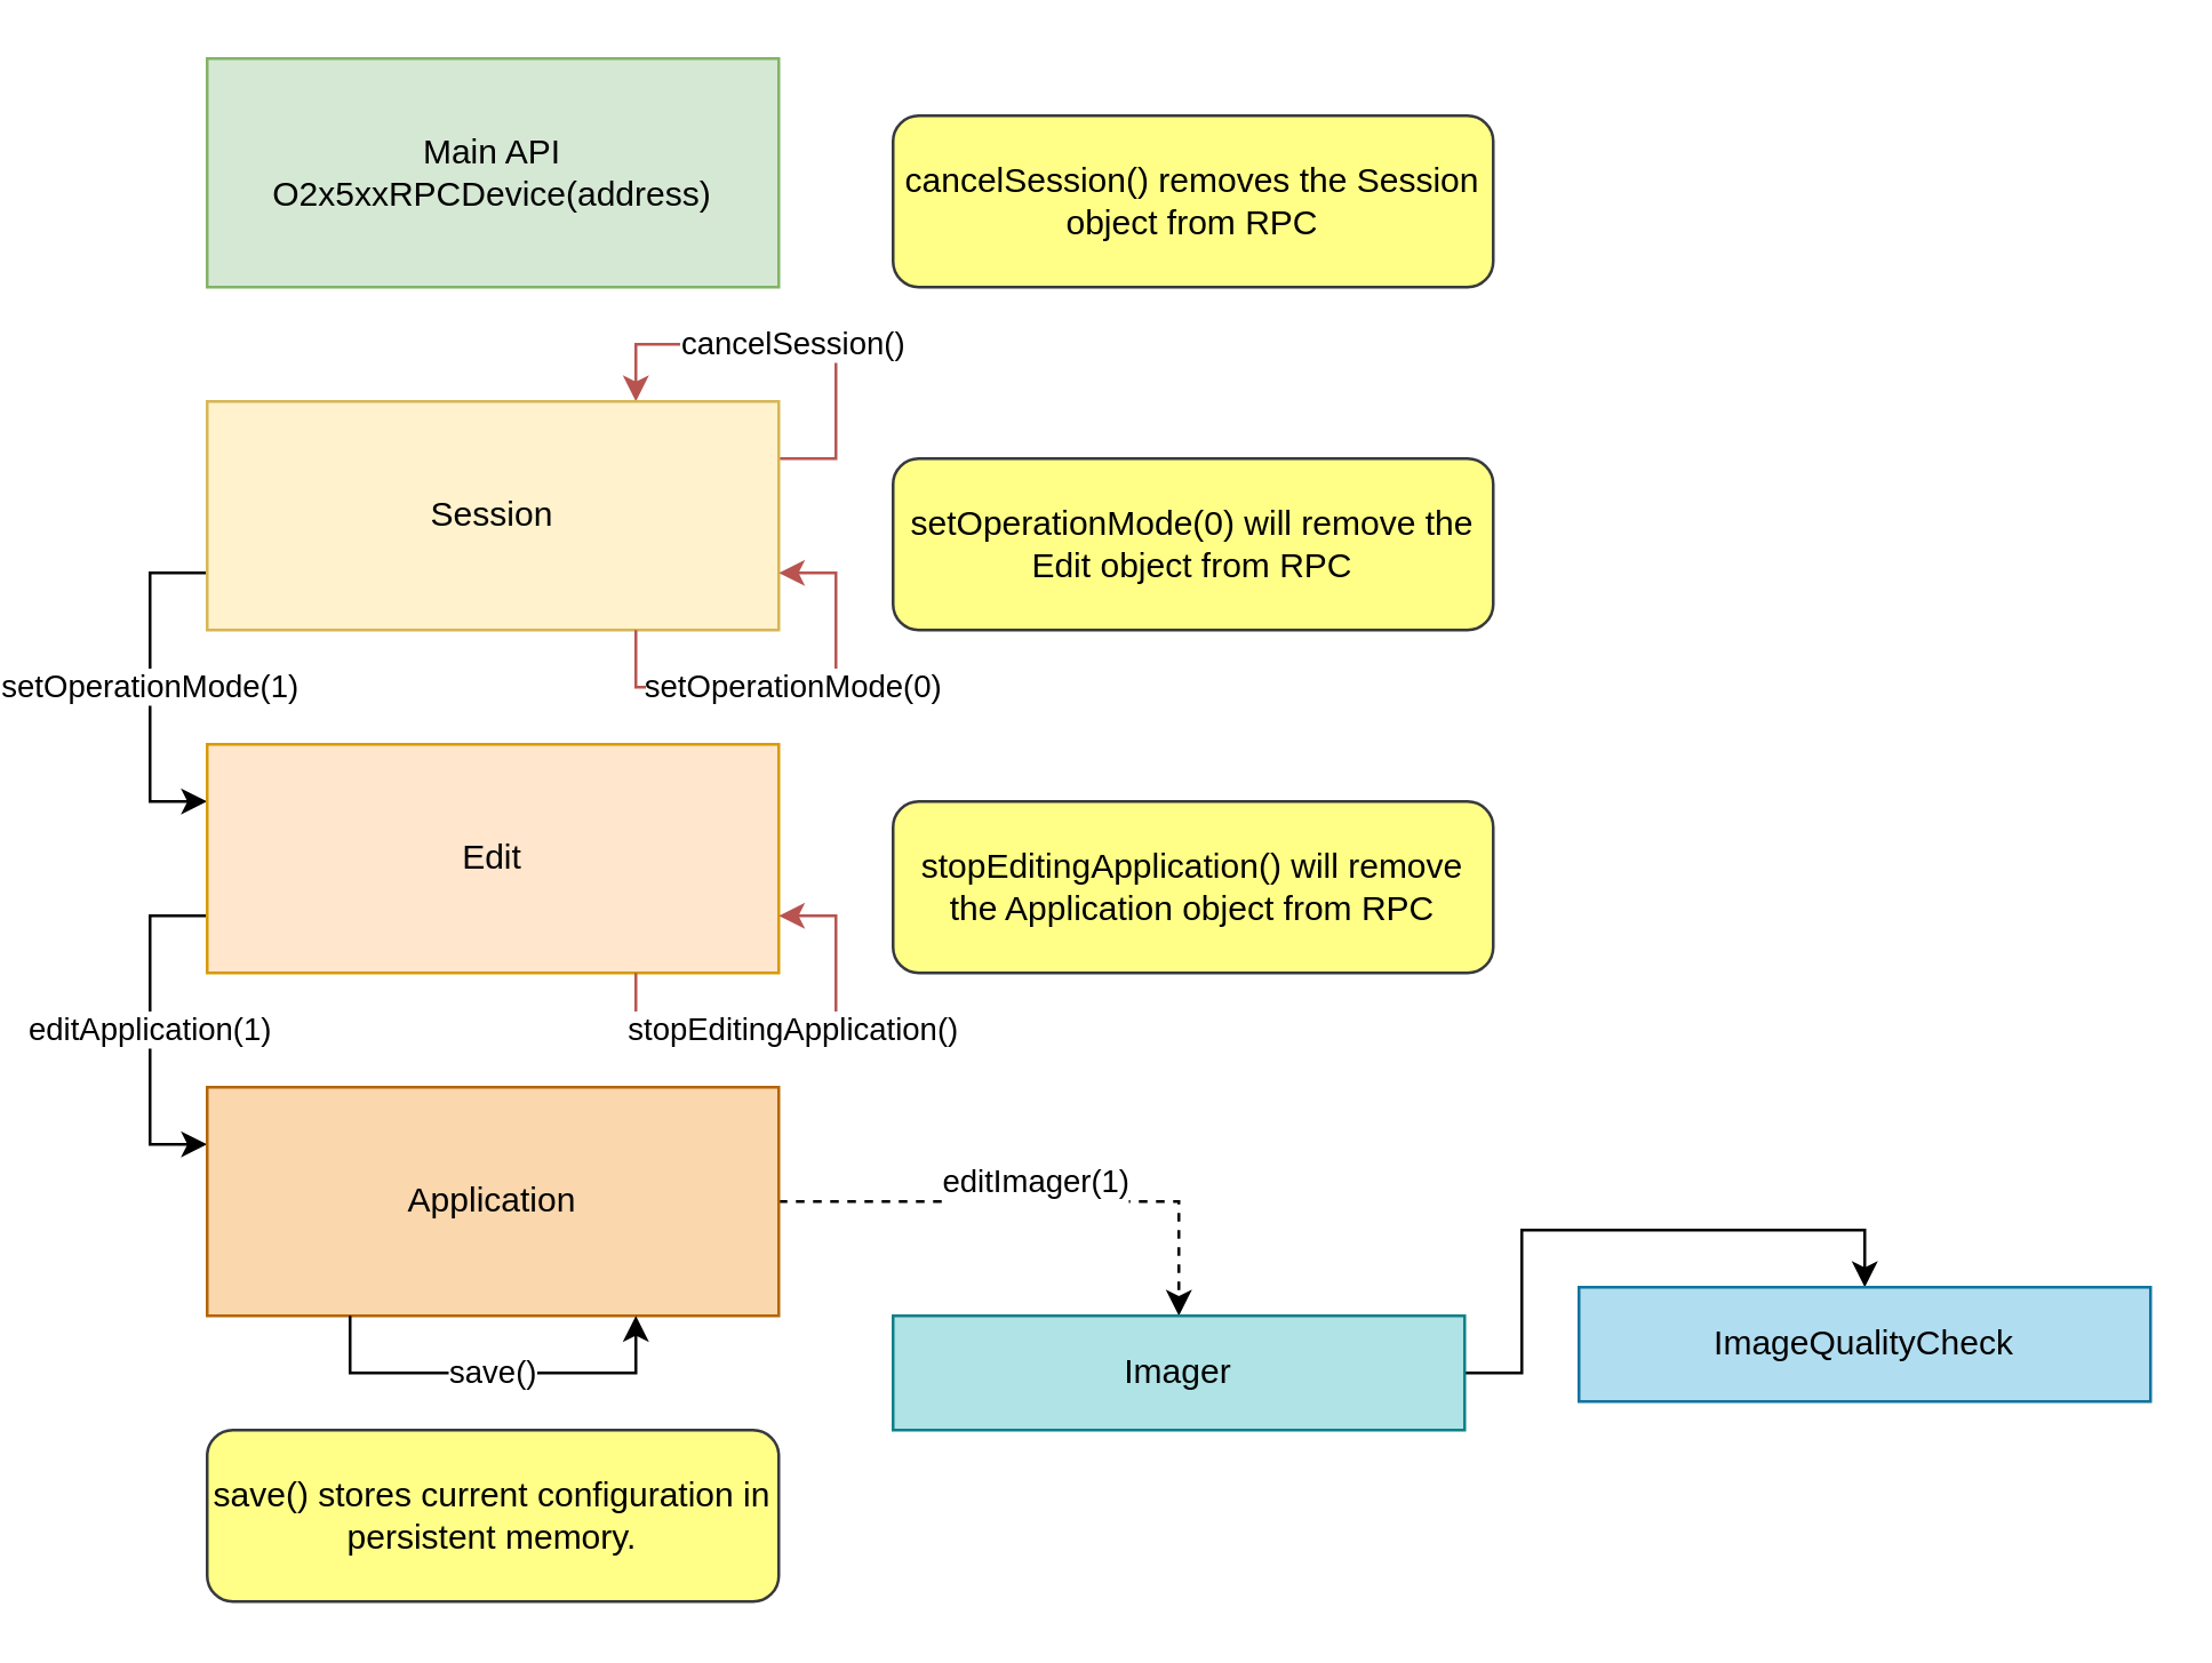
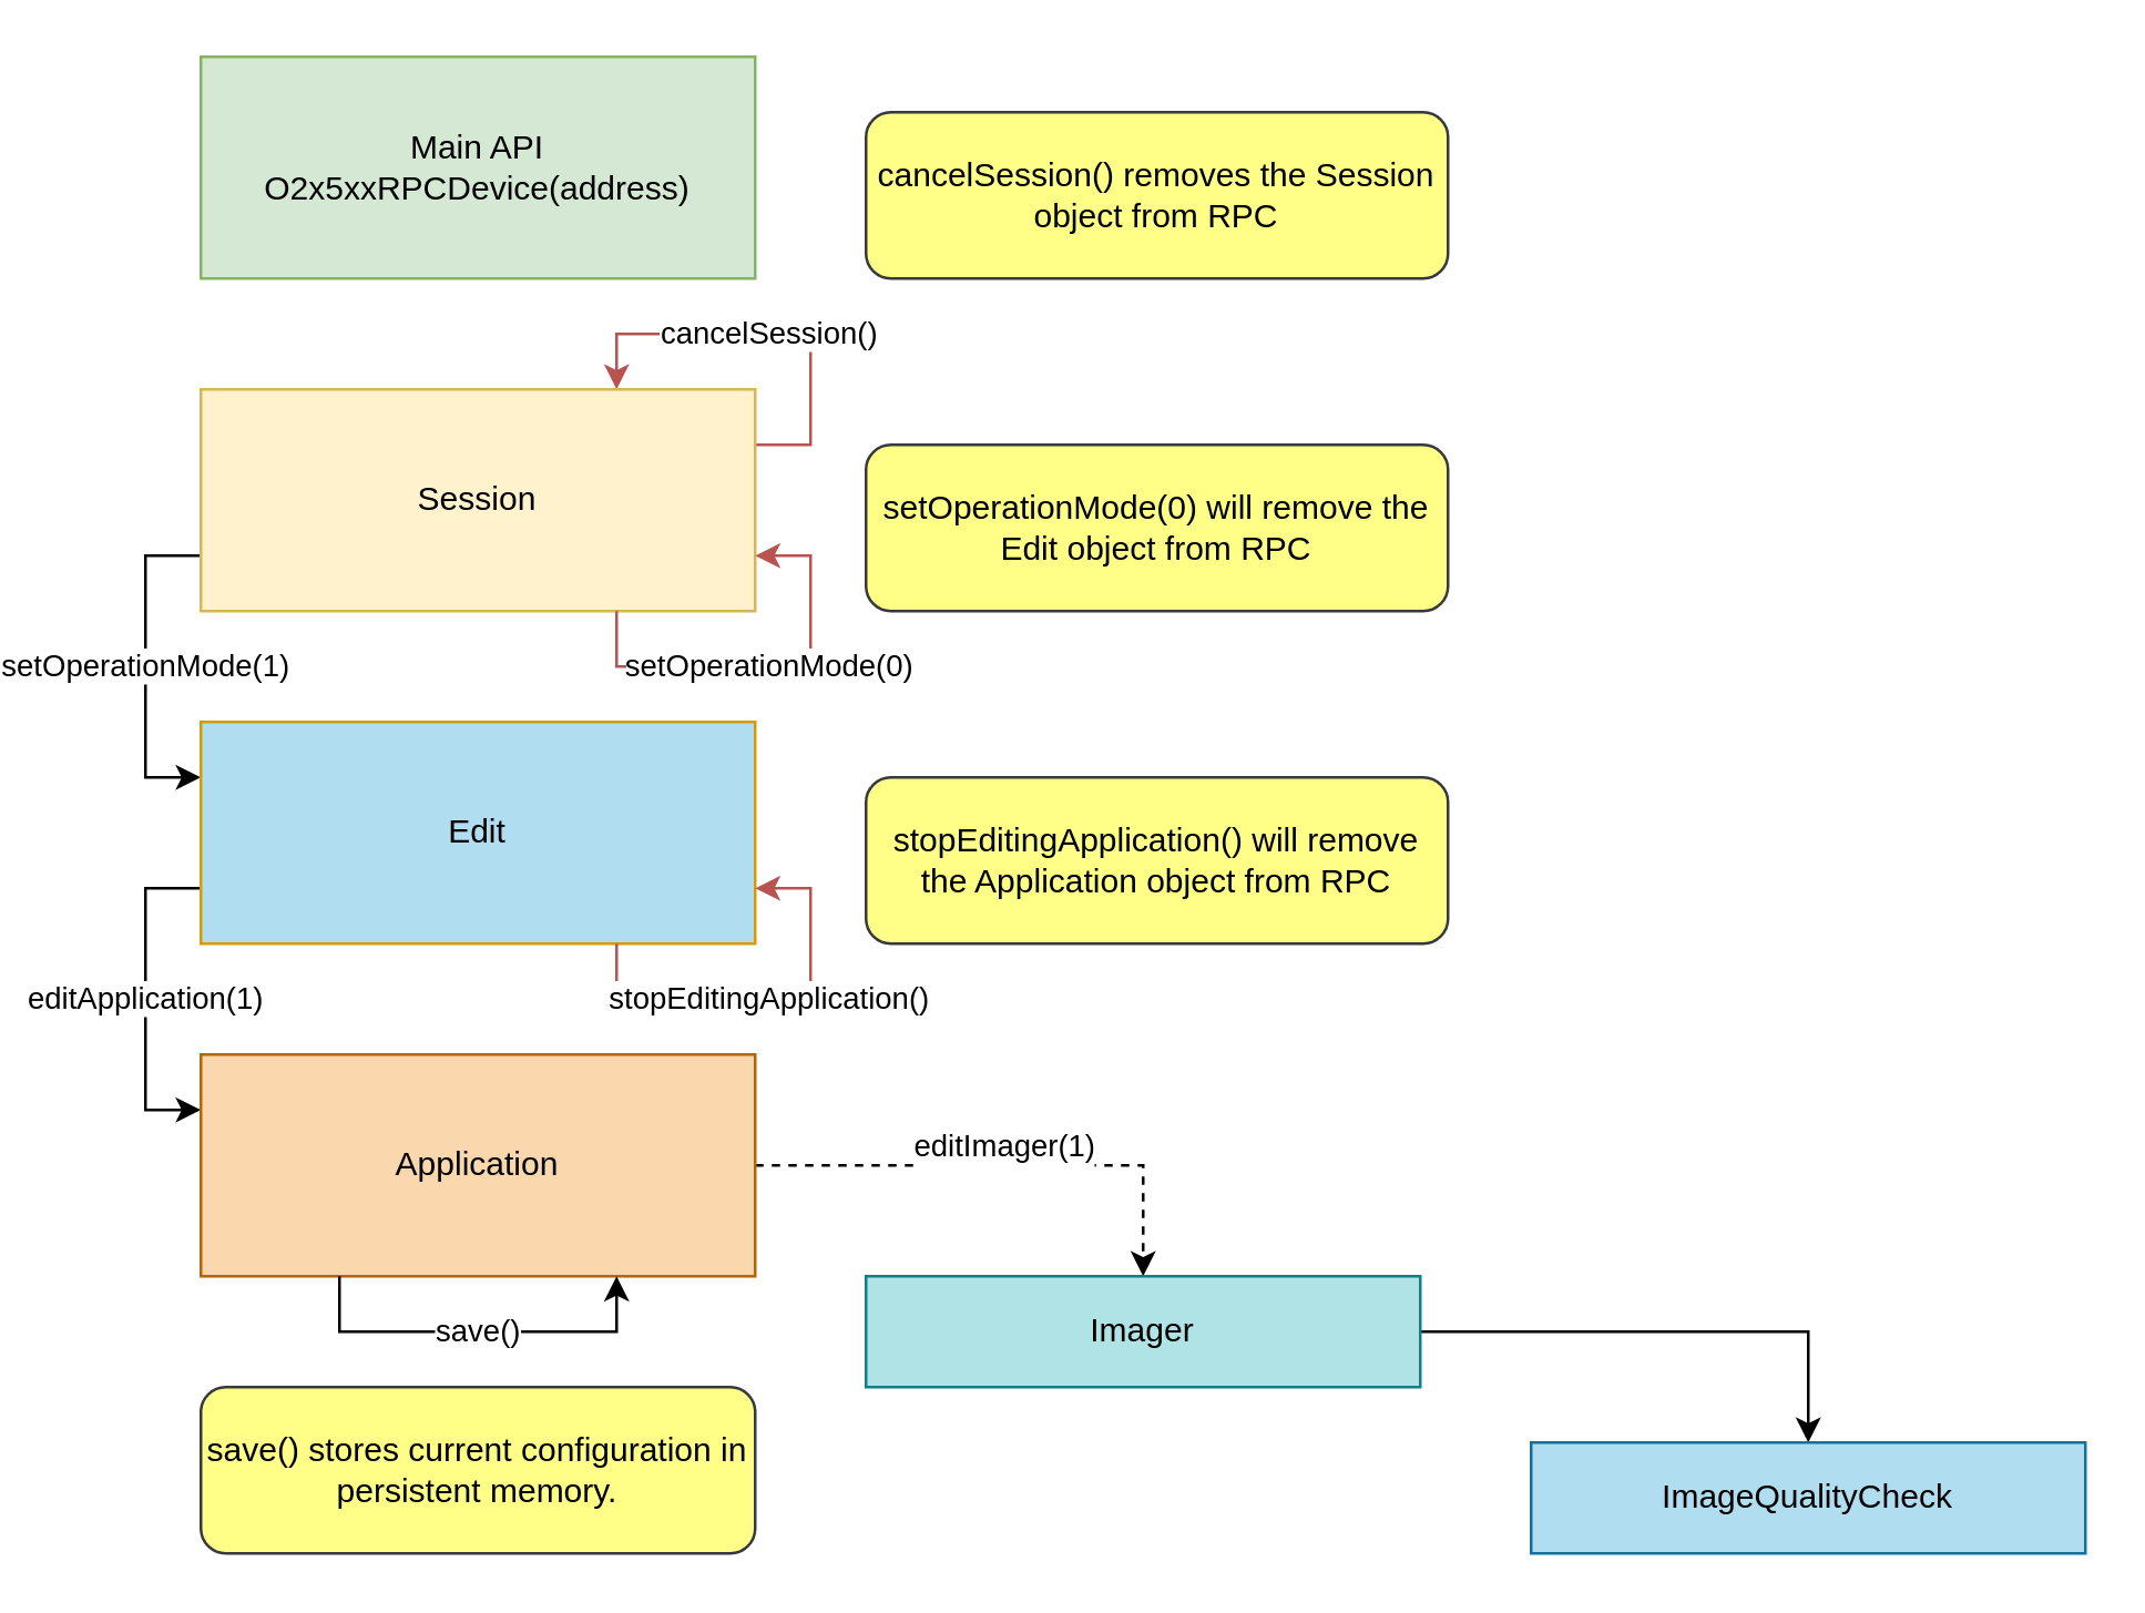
- <mxCell id="8" value="Edit" style="rounded=0;whiteSpace=wrap;html=1;fillColor=#ffe6cc;strokeColor=#d79b00;" vertex="1" parent="1"><mxGeometry x="20" y="260" width="200" height="80" as="geometry" /></mxCell>
+ <mxCell id="8" value="Edit" style="rounded=0;whiteSpace=wrap;html=1;fillColor=#b1ddf0;strokeColor=#d79b00;" vertex="1" parent="1"><mxGeometry x="20" y="260" width="200" height="80" as="geometry" /></mxCell>
- <mxCell id="14" value="ImageQualityCheck" style="rounded=0;whiteSpace=wrap;html=1;fillColor=#b1ddf0;strokeColor=#10739e;" vertex="1" parent="1"><mxGeometry x="500" y="450" width="200" height="40" as="geometry" /></mxCell>
+ <mxCell id="14" value="ImageQualityCheck" style="rounded=0;whiteSpace=wrap;html=1;fillColor=#b1ddf0;strokeColor=#10739e;" vertex="1" parent="1"><mxGeometry x="500" y="520" width="200" height="40" as="geometry" /></mxCell>
